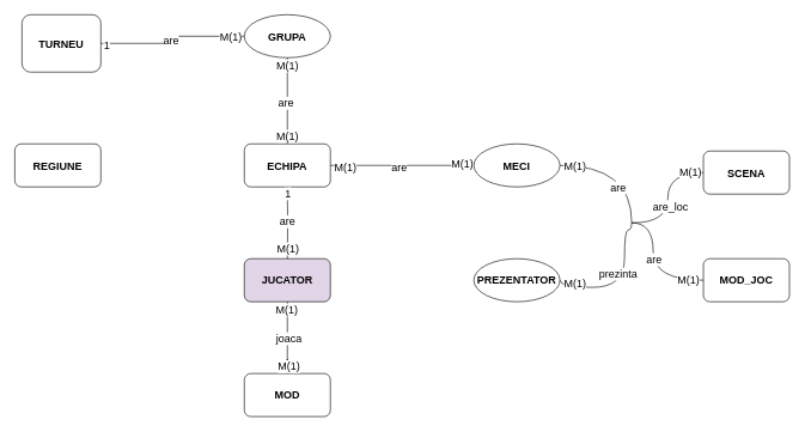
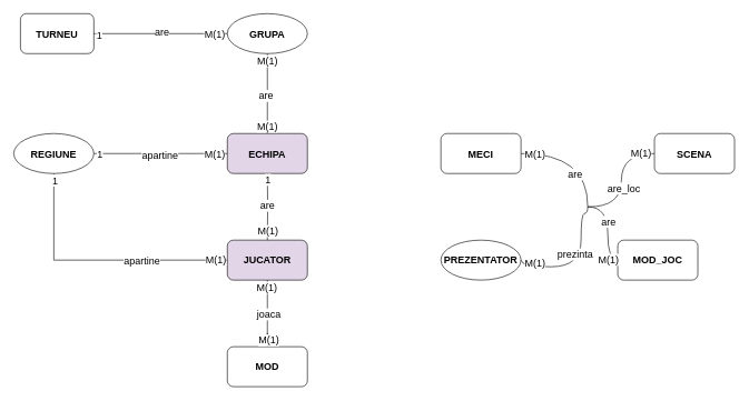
- <mxCell id="11" value="&lt;b&gt;TURNEU&lt;/b&gt;" style="rounded=1;whiteSpace=wrap;html=1;fontSize=15;" vertex="1" parent="1"><mxGeometry x="30" y="20" width="110" height="80" as="geometry" /></mxCell>
+ <mxCell id="11" value="&lt;b&gt;TURNEU&lt;/b&gt;" style="rounded=1;whiteSpace=wrap;html=1;fontSize=15;" vertex="1" parent="1"><mxGeometry x="30" y="20" width="110" height="60" as="geometry" /></mxCell>
- <mxCell id="2" value="&lt;b&gt;&lt;font style=&quot;font-size: 15px;&quot;&gt;REGIUNE&lt;/font&gt;&lt;/b&gt;" style="rounded=1;whiteSpace=wrap;html=1;" vertex="1" parent="1"><mxGeometry x="20" y="200" width="120" height="60" as="geometry" /></mxCell>
+ <mxCell id="2" value="&lt;b&gt;&lt;font style=&quot;font-size: 15px;&quot;&gt;REGIUNE&lt;/font&gt;&lt;/b&gt;" style="ellipse;whiteSpace=wrap;html=1;" vertex="1" parent="1"><mxGeometry x="20" y="200" width="120" height="60" as="geometry" /></mxCell>
+ <mxCell id="29" value="" style="edgeStyle=orthogonalEdgeStyle;orthogonalLoop=1;jettySize=auto;html=1;fontSize=15;strokeColor=default;rounded=0;startArrow=none;startFill=0;endArrow=none;endFill=0;exitX=1;exitY=0.5;exitDx=0;exitDy=0;entryX=0;entryY=0.5;entryDx=0;entryDy=0;" edge="1" parent="1" source="2" target="3"><mxGeometry relative="1" as="geometry"><mxPoint x="150" y="230" as="sourcePoint" /><mxPoint x="330" y="230" as="targetPoint" /></mxGeometry></mxCell>
+ <mxCell id="30" value="apartine" style="edgeLabel;html=1;align=center;verticalAlign=middle;resizable=0;points=[];fontSize=15;" vertex="1" connectable="0" parent="29"><mxGeometry x="-0.02" y="-1" relative="1" as="geometry"><mxPoint as="offset" /></mxGeometry></mxCell>
+ <mxCell id="31" value="1" style="edgeLabel;html=1;align=center;verticalAlign=middle;resizable=0;points=[];fontSize=15;" vertex="1" connectable="0" parent="29"><mxGeometry x="-0.92" y="1" relative="1" as="geometry"><mxPoint as="offset" /></mxGeometry></mxCell>
+ <mxCell id="32" value="M(1)" style="edgeLabel;html=1;align=center;verticalAlign=middle;resizable=0;points=[];fontSize=15;" vertex="1" connectable="0" parent="29"><mxGeometry x="0.85" y="1" relative="1" as="geometry"><mxPoint x="-5" as="offset" /></mxGeometry></mxCell>
- <mxCell id="3" value="&lt;b&gt;&lt;font style=&quot;font-size: 15px;&quot;&gt;ECHIPA&lt;/font&gt;&lt;/b&gt;" style="rounded=1;whiteSpace=wrap;html=1;" vertex="1" parent="1"><mxGeometry x="340" y="200" width="120" height="60" as="geometry" /></mxCell>
+ <mxCell id="3" value="&lt;b&gt;&lt;font style=&quot;font-size: 15px;&quot;&gt;ECHIPA&lt;/font&gt;&lt;/b&gt;" style="rounded=1;whiteSpace=wrap;html=1;fillColor=#e1d5e7;" vertex="1" parent="1"><mxGeometry x="340" y="200" width="120" height="60" as="geometry" /></mxCell>
- <mxCell id="33" value="" style="edgeStyle=orthogonalEdgeStyle;orthogonalLoop=1;jettySize=auto;html=1;fontSize=15;strokeColor=default;rounded=0;startArrow=none;startFill=0;endArrow=none;endFill=0;exitX=1;exitY=0.5;exitDx=0;exitDy=0;entryX=0;entryY=0.5;entryDx=0;entryDy=0;" edge="1" parent="1" source="3" target="7"><mxGeometry relative="1" as="geometry"><mxPoint x="150" y="240" as="sourcePoint" /><mxPoint x="350" y="240" as="targetPoint" /></mxGeometry></mxCell>
- <mxCell id="34" value="are" style="edgeLabel;html=1;align=center;verticalAlign=middle;resizable=0;points=[];fontSize=15;" vertex="1" connectable="0" parent="33"><mxGeometry x="-0.05" y="-1" relative="1" as="geometry"><mxPoint as="offset" /></mxGeometry></mxCell>
- <mxCell id="35" value="M(1)" style="edgeLabel;html=1;align=center;verticalAlign=middle;resizable=0;points=[];fontSize=15;" vertex="1" connectable="0" parent="33"><mxGeometry x="-0.86" y="-1" relative="1" as="geometry"><mxPoint x="6" as="offset" /></mxGeometry></mxCell>
- <mxCell id="36" value="M(1)" style="edgeLabel;html=1;align=center;verticalAlign=middle;resizable=0;points=[];fontSize=15;" vertex="1" connectable="0" parent="33"><mxGeometry x="0.83" y="3" relative="1" as="geometry"><mxPoint as="offset" /></mxGeometry></mxCell>
- <mxCell id="7" value="&lt;b&gt;&lt;font style=&quot;font-size: 15px;&quot;&gt;MECI&lt;/font&gt;&lt;/b&gt;" style="ellipse;whiteSpace=wrap;html=1;" vertex="1" parent="1"><mxGeometry x="660" y="200" width="120" height="60" as="geometry" /></mxCell>
+ <mxCell id="7" value="&lt;b&gt;&lt;font style=&quot;font-size: 15px;&quot;&gt;MECI&lt;/font&gt;&lt;/b&gt;" style="rounded=1;whiteSpace=wrap;html=1;" vertex="1" parent="1"><mxGeometry x="660" y="200" width="120" height="60" as="geometry" /></mxCell>
- <mxCell id="9" value="&lt;b&gt;&lt;font style=&quot;font-size: 15px;&quot;&gt;SCENA&lt;/font&gt;&lt;/b&gt;" style="rounded=1;whiteSpace=wrap;html=1;" vertex="1" parent="1"><mxGeometry x="980" y="210" width="120" height="60" as="geometry" /></mxCell>
+ <mxCell id="9" value="&lt;b&gt;&lt;font style=&quot;font-size: 15px;&quot;&gt;SCENA&lt;/font&gt;&lt;/b&gt;" style="rounded=1;whiteSpace=wrap;html=1;" vertex="1" parent="1"><mxGeometry x="980" y="200" width="120" height="60" as="geometry" /></mxCell>
+ <mxCell id="49" value="" style="edgeStyle=orthogonalEdgeStyle;orthogonalLoop=1;jettySize=auto;html=1;fontSize=15;strokeColor=default;rounded=0;startArrow=none;startFill=0;endArrow=none;endFill=0;entryX=0;entryY=0.5;entryDx=0;entryDy=0;exitX=0.5;exitY=1;exitDx=0;exitDy=0;" edge="1" parent="1" source="2" target="4"><mxGeometry relative="1" as="geometry"><mxPoint x="100" y="270" as="sourcePoint" /><mxPoint x="670" y="240" as="targetPoint" /></mxGeometry></mxCell>
+ <mxCell id="50" value="apartine" style="edgeLabel;html=1;align=center;verticalAlign=middle;resizable=0;points=[];fontSize=15;" vertex="1" connectable="0" parent="49"><mxGeometry x="0.339" relative="1" as="geometry"><mxPoint as="offset" /></mxGeometry></mxCell>
+ <mxCell id="51" value="1" style="edgeLabel;html=1;align=center;verticalAlign=middle;resizable=0;points=[];fontSize=15;" vertex="1" connectable="0" parent="49"><mxGeometry x="-0.954" y="1" relative="1" as="geometry"><mxPoint as="offset" /></mxGeometry></mxCell>
+ <mxCell id="52" value="M(1)" style="edgeLabel;html=1;align=center;verticalAlign=middle;resizable=0;points=[];fontSize=15;" vertex="1" connectable="0" parent="49"><mxGeometry x="0.908" y="2" relative="1" as="geometry"><mxPoint as="offset" /></mxGeometry></mxCell>
- <mxCell id="10" value="&lt;b&gt;&lt;font style=&quot;font-size: 15px;&quot;&gt;MOD_JOC&lt;/font&gt;&lt;/b&gt;" style="rounded=1;whiteSpace=wrap;html=1;" vertex="1" parent="1"><mxGeometry x="980" y="360" width="120" height="60" as="geometry" /></mxCell>
+ <mxCell id="10" value="&lt;b&gt;&lt;font style=&quot;font-size: 15px;&quot;&gt;MOD_JOC&lt;/font&gt;&lt;/b&gt;" style="rounded=1;whiteSpace=wrap;html=1;" vertex="1" parent="1"><mxGeometry x="925" y="360" width="120" height="60" as="geometry" /></mxCell>
